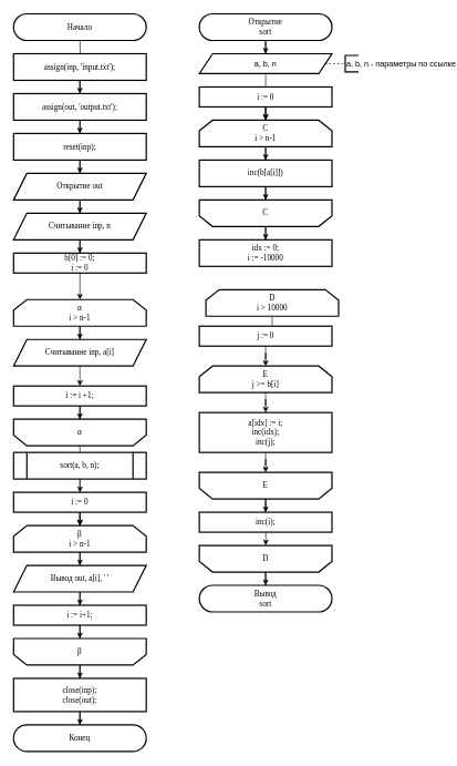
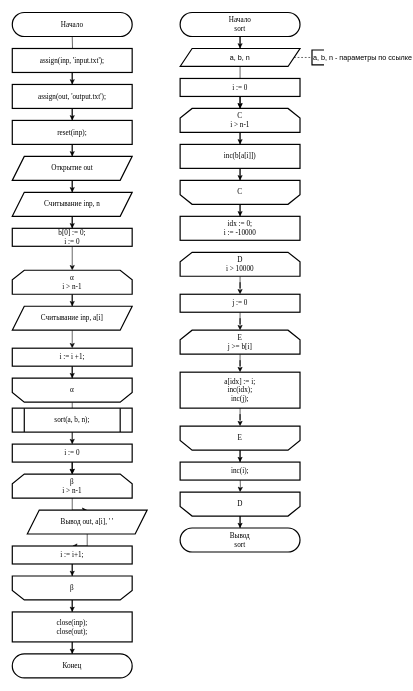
- <mxCell id="40" value="&lt;font&gt;Открытие&lt;br&gt;sort&lt;br&gt;&lt;/font&gt;" style="rounded=1;whiteSpace=wrap;html=1;shadow=0;fillColor=#ffffff;arcSize=50;strokeWidth=2;fontFamily=Times New Roman;fontSize=12;" parent="1" vertex="1"><mxGeometry x="300" y="20" width="200" height="40" as="geometry" /></mxCell>
+ <mxCell id="40" value="&lt;font&gt;Начало&lt;br&gt;sort&lt;br&gt;&lt;/font&gt;" style="rounded=1;whiteSpace=wrap;html=1;shadow=0;fillColor=#ffffff;arcSize=50;strokeWidth=2;fontFamily=Times New Roman;fontSize=12;" parent="1" vertex="1"><mxGeometry x="300" y="20" width="200" height="40" as="geometry" /></mxCell>
- <mxCell id="55" value="D&lt;br style=&quot;font-size: 12px&quot;&gt;i &amp;gt; 10000" style="shape=loopLimit;whiteSpace=wrap;html=1;rounded=0;shadow=0;strokeWidth=2;fillColor=#ffffff;fontFamily=Times New Roman;fontSize=12;" parent="1" vertex="1"><mxGeometry x="310" y="435" width="200" height="40" as="geometry" /></mxCell>
+ <mxCell id="55" value="D&lt;br style=&quot;font-size: 12px&quot;&gt;i &amp;gt; 10000" style="shape=loopLimit;whiteSpace=wrap;html=1;rounded=0;shadow=0;strokeWidth=2;fillColor=#ffffff;fontFamily=Times New Roman;fontSize=12;" parent="1" vertex="1"><mxGeometry x="300" y="420" width="200" height="40" as="geometry" /></mxCell>
- <mxCell id="29" value="Вывод&amp;nbsp;out, a[i], ' '" style="shape=parallelogram;perimeter=parallelogramPerimeter;whiteSpace=wrap;html=1;fixedSize=1;fontFamily=Times New Roman;fontSize=12;strokeWidth=2;" parent="1" vertex="1"><mxGeometry x="20" y="850" width="200" height="40" as="geometry" /></mxCell>
+ <mxCell id="29" value="Вывод&amp;nbsp;out, a[i], ' '" style="shape=parallelogram;perimeter=parallelogramPerimeter;whiteSpace=wrap;html=1;fixedSize=1;fontFamily=Times New Roman;fontSize=12;strokeWidth=2;" parent="1" vertex="1"><mxGeometry x="45" y="850" width="200" height="40" as="geometry" /></mxCell>
